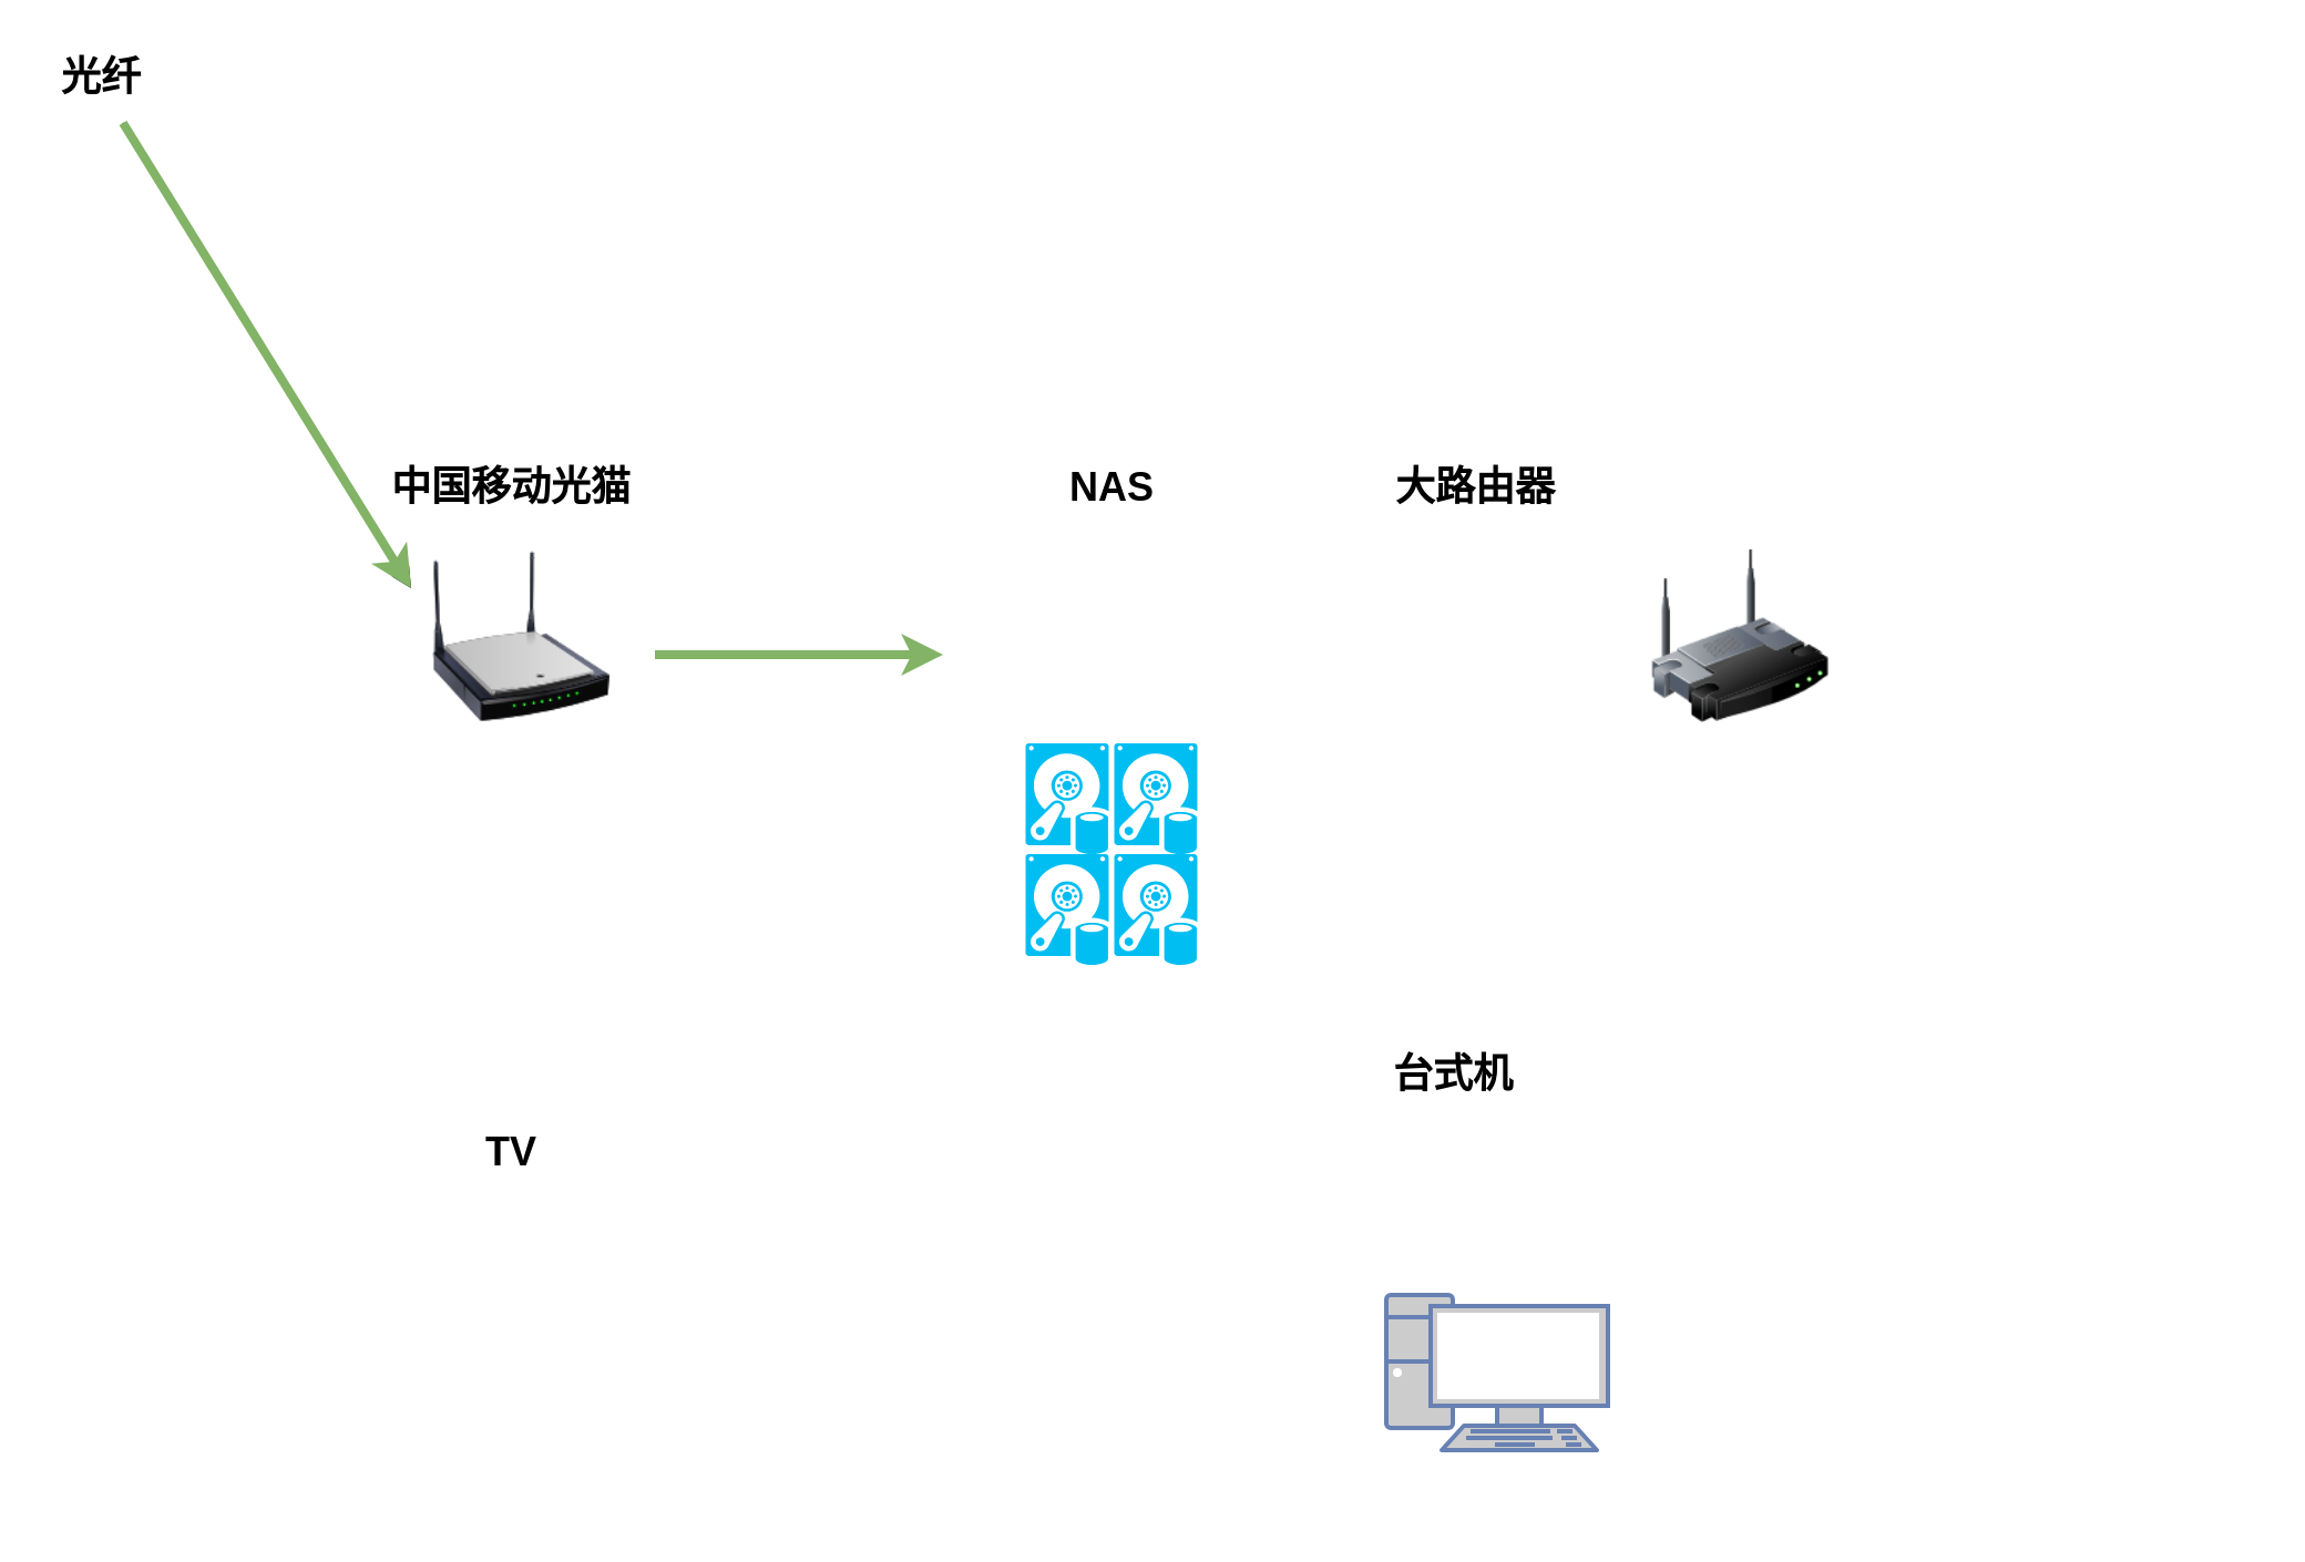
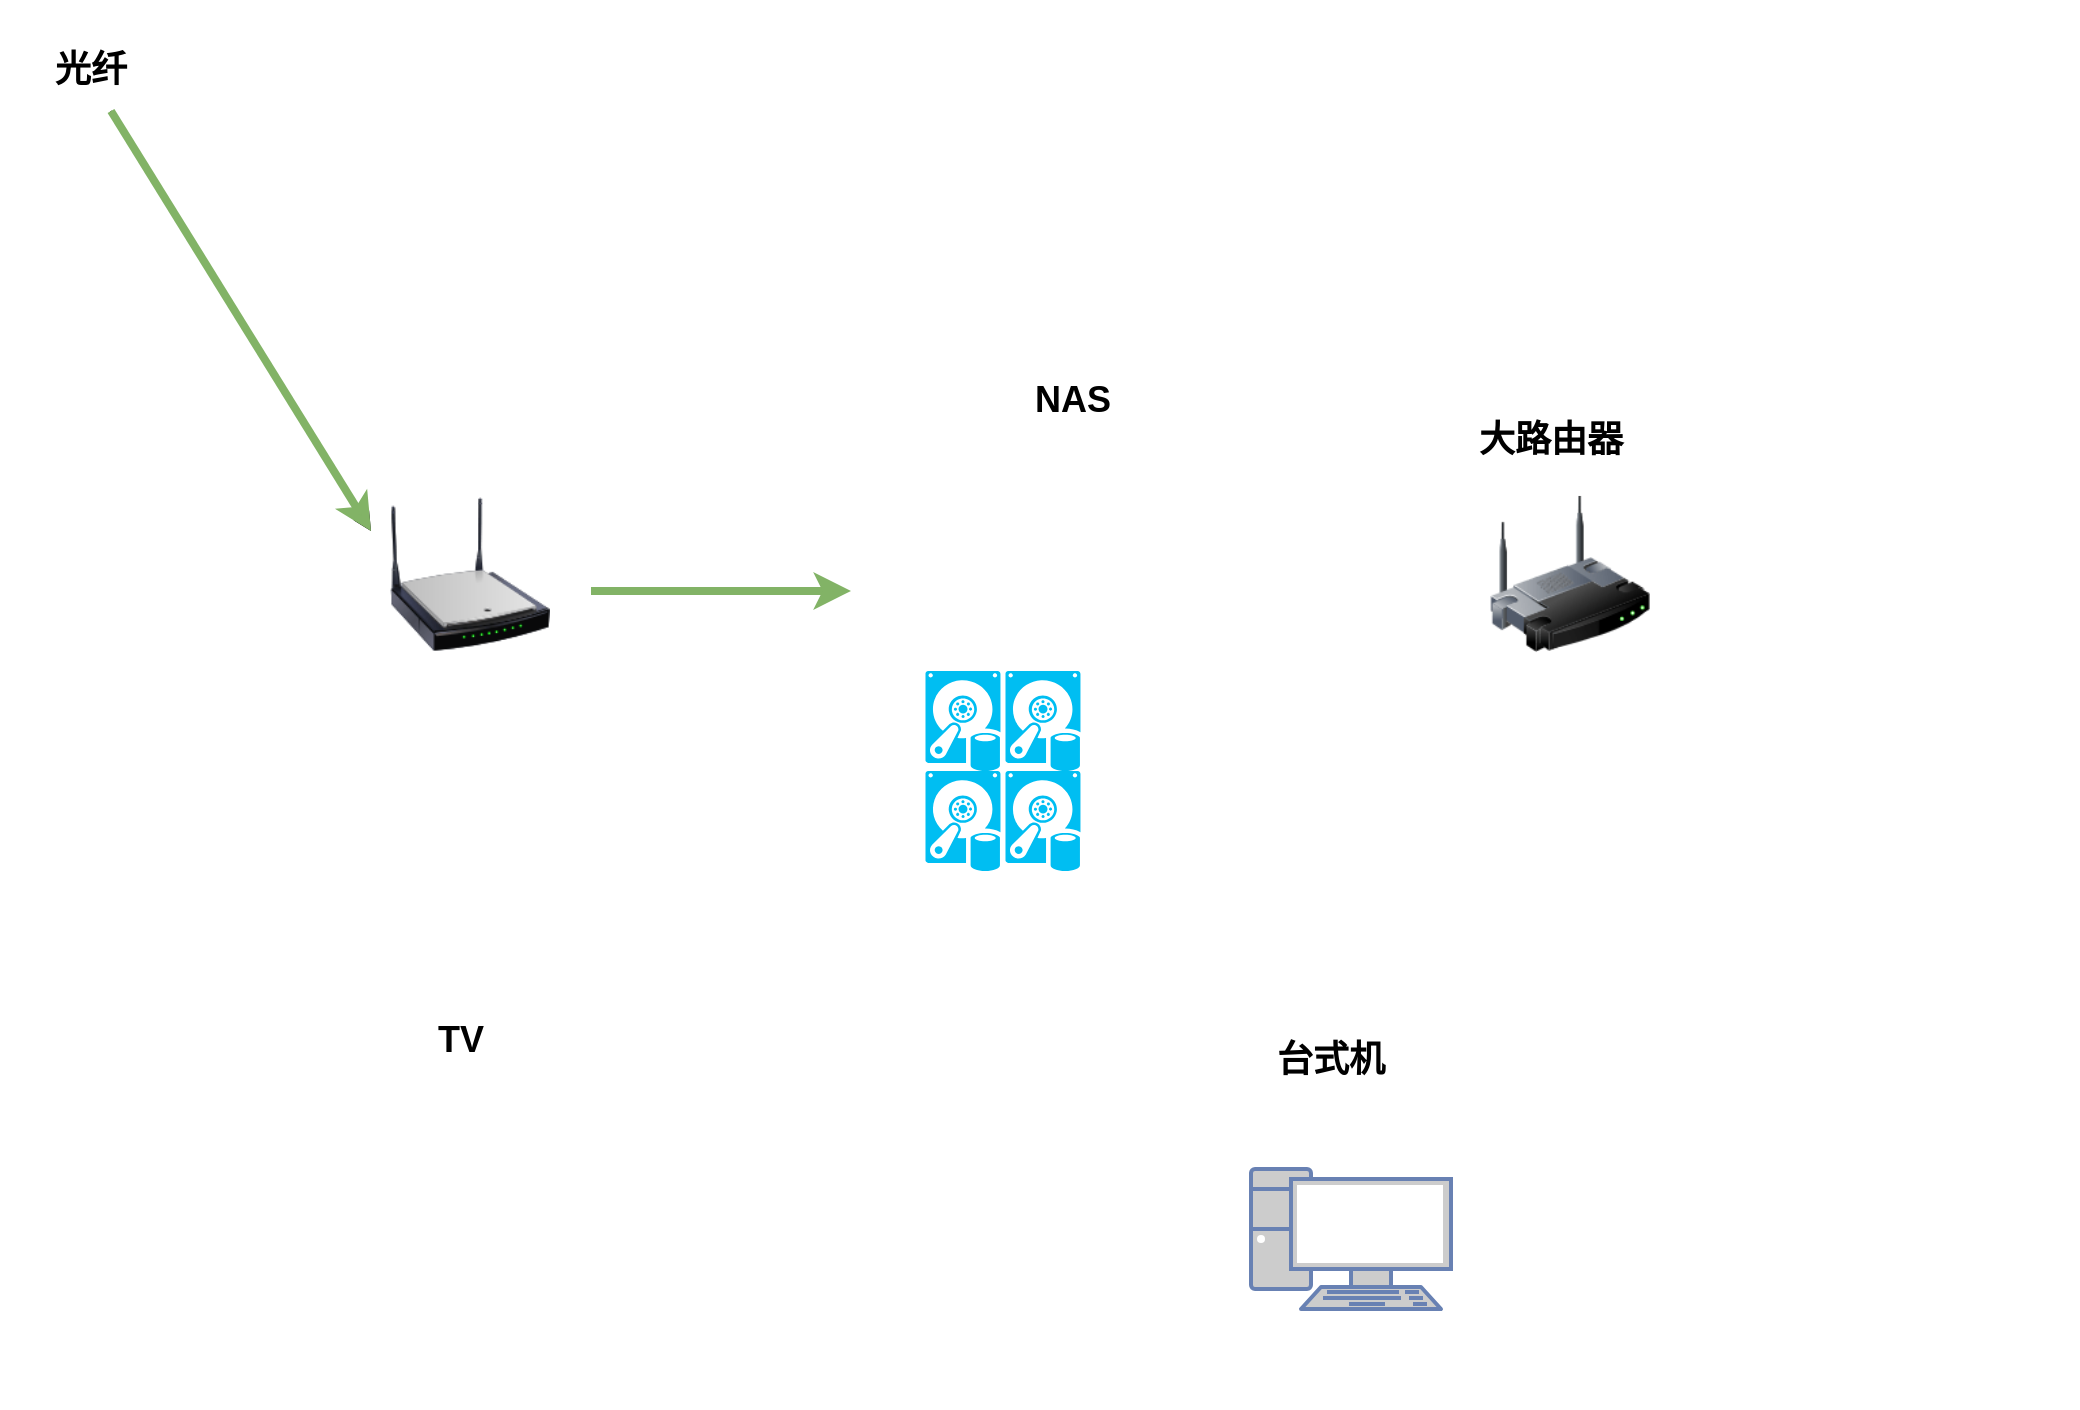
- <mxCell id="11" value="中国移动光猫" style="text;html=1;align=center;verticalAlign=middle;resizable=0;points=[];autosize=1;fontSize=18;fontStyle=1" vertex="1" parent="1"><mxGeometry x="170" y="205" width="120" height="30" as="geometry" /></mxCell>
- <mxCell id="12" value="NAS" style="text;html=1;align=center;verticalAlign=middle;resizable=0;points=[];autosize=1;fontSize=18;fontStyle=1" vertex="1" parent="1"><mxGeometry x="476" y="205" width="50" height="30" as="geometry" /></mxCell>
+ <mxCell id="12" value="NAS" style="text;html=1;align=center;verticalAlign=middle;resizable=0;points=[];autosize=1;fontSize=18;fontStyle=1" vertex="1" parent="1"><mxGeometry x="511" y="185" width="50" height="30" as="geometry" /></mxCell>
- <mxCell id="14" value="大路由器" style="text;html=1;align=center;verticalAlign=middle;resizable=0;points=[];autosize=1;fontSize=18;fontStyle=1" vertex="1" parent="1"><mxGeometry x="620" y="205" width="90" height="30" as="geometry" /></mxCell>
+ <mxCell id="14" value="大路由器" style="text;html=1;align=center;verticalAlign=middle;resizable=0;points=[];autosize=1;fontSize=18;fontStyle=1" vertex="1" parent="1"><mxGeometry x="730" y="205" width="90" height="30" as="geometry" /></mxCell>
- <mxCell id="19" value="台式机" style="text;html=1;align=center;verticalAlign=middle;resizable=0;points=[];autosize=1;fontSize=18;fontStyle=1" vertex="1" parent="1"><mxGeometry x="620" y="470" width="70" height="30" as="geometry" /></mxCell>
+ <mxCell id="19" value="台式机" style="text;html=1;align=center;verticalAlign=middle;resizable=0;points=[];autosize=1;fontSize=18;fontStyle=1" vertex="1" parent="1"><mxGeometry x="630" y="515" width="70" height="30" as="geometry" /></mxCell>
